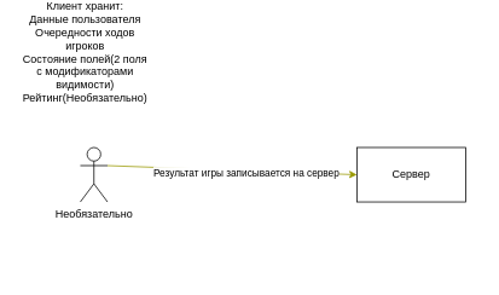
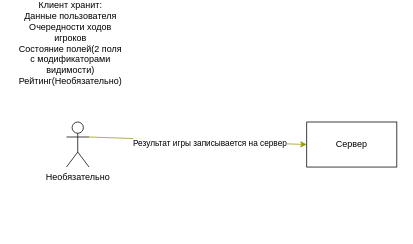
- <mxCell id="3" value="Сервер" style="rounded=0;whiteSpace=wrap;html=1;" parent="1" vertex="1"><mxGeometry x="393" y="140" width="120" height="60" as="geometry" /></mxCell>
+ <mxCell id="3" value="Сервер" style="rounded=0;whiteSpace=wrap;html=1;" parent="1" vertex="1"><mxGeometry x="408" y="140" width="120" height="60" as="geometry" /></mxCell>
